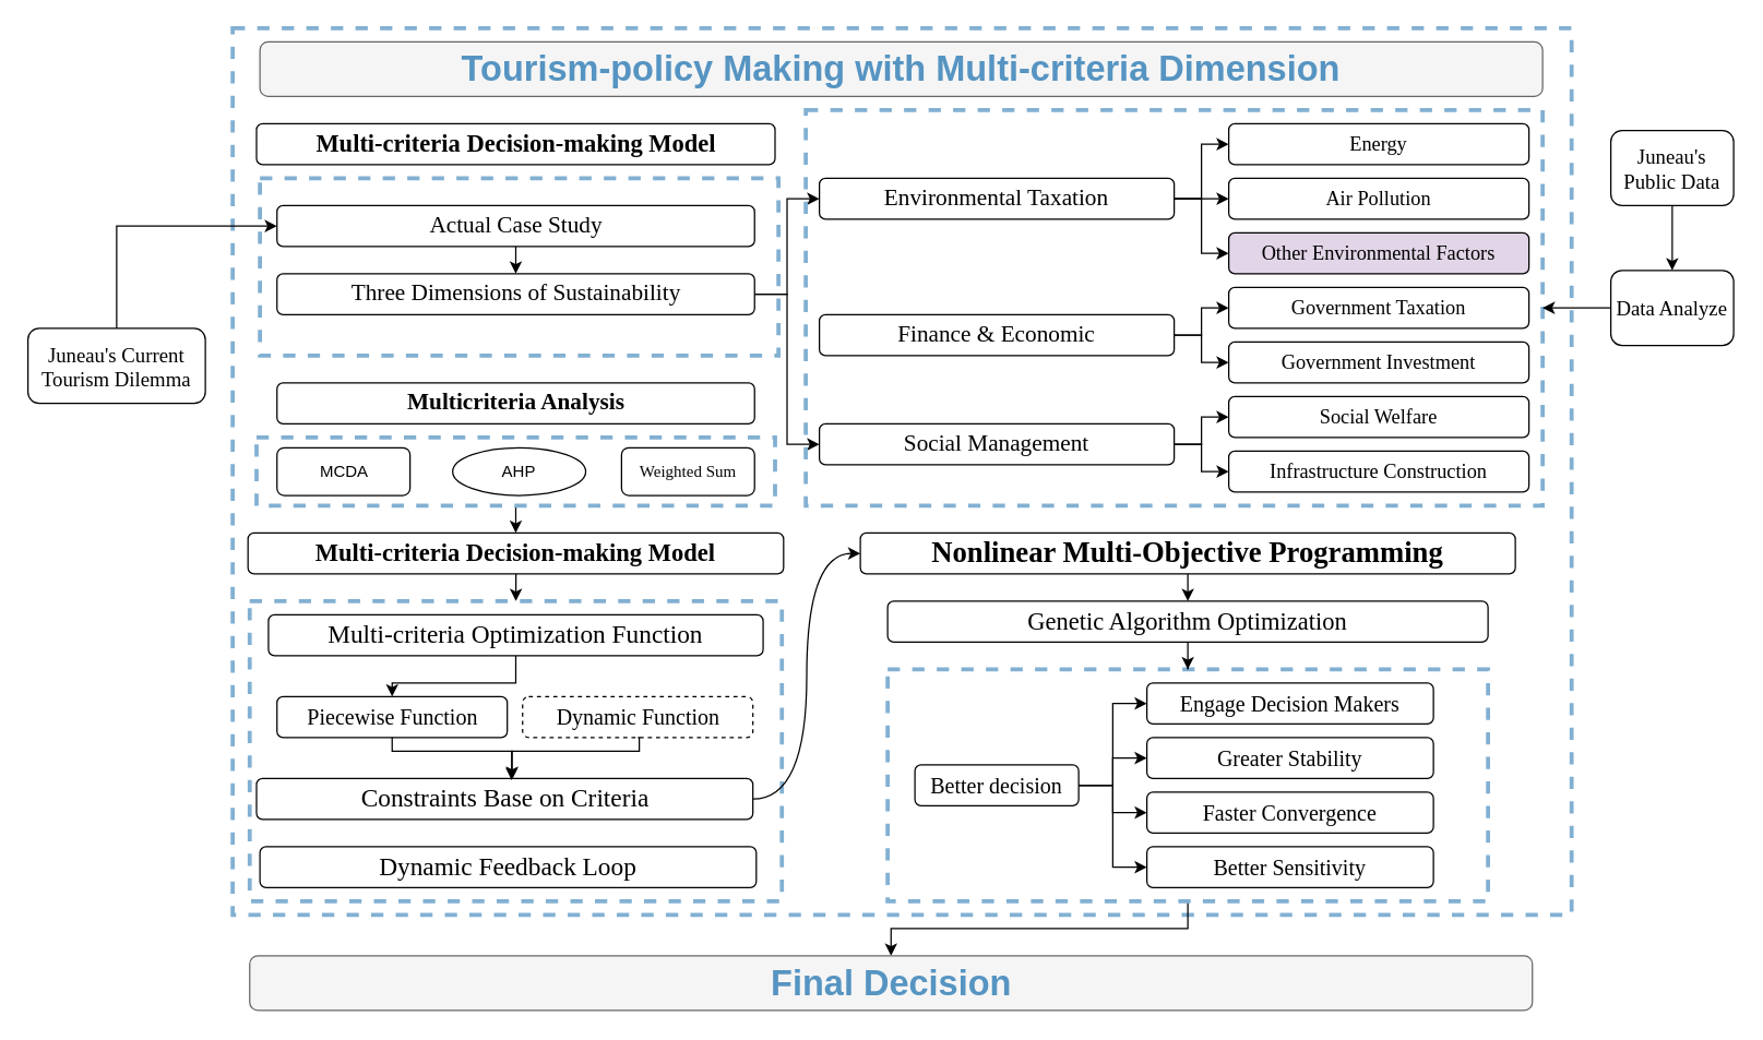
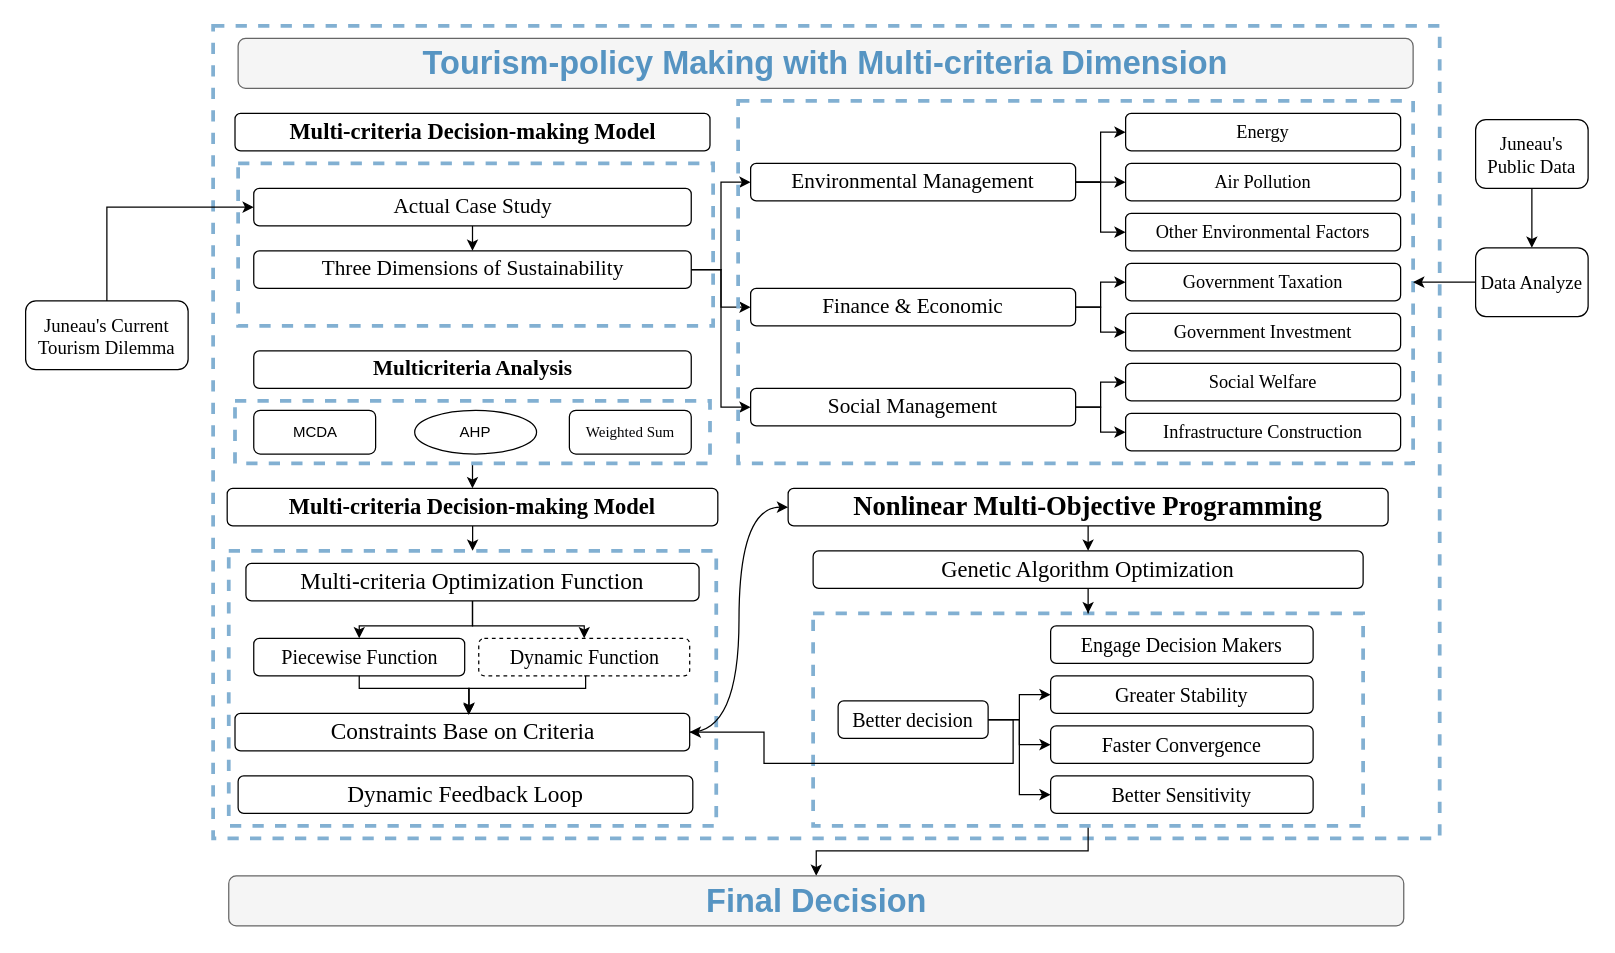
- <mxCell id="19" value="&lt;p style=&quot;margin-top: 0pt; margin-bottom: 0pt; margin-left: 0in; direction: ltr; unicode-bidi: embed; word-break: normal;&quot;&gt;&lt;span style=&quot;font-family: 微软雅黑;&quot;&gt;&lt;font style=&quot;font-size: 17px;&quot;&gt;Environmental Taxation&lt;/font&gt;&lt;/span&gt;&lt;/p&gt;" style="rounded=1;whiteSpace=wrap;html=1;" vertex="1" parent="1"><mxGeometry x="600" y="130" width="260" height="30" as="geometry" /></mxCell>
+ <mxCell id="19" value="&lt;p style=&quot;margin-top: 0pt; margin-bottom: 0pt; margin-left: 0in; direction: ltr; unicode-bidi: embed; word-break: normal;&quot;&gt;&lt;span style=&quot;font-family: 微软雅黑;&quot;&gt;&lt;font style=&quot;font-size: 17px;&quot;&gt;Environmental Management&lt;/font&gt;&lt;/span&gt;&lt;/p&gt;" style="rounded=1;whiteSpace=wrap;html=1;" vertex="1" parent="1"><mxGeometry x="600" y="130" width="260" height="30" as="geometry" /></mxCell>
- <mxCell id="27" value="&lt;p style=&quot;margin-top: 0pt; margin-bottom: 0pt; margin-left: 0in; direction: ltr; unicode-bidi: embed; word-break: normal;&quot;&gt;&lt;span style=&quot;font-size: 11pt; font-family: 微软雅黑;&quot;&gt;Other Environmental Factors&lt;/span&gt;&lt;/p&gt;" style="rounded=1;whiteSpace=wrap;html=1;fillColor=#e1d5e7;" vertex="1" parent="1"><mxGeometry x="900" y="170" width="220" height="30" as="geometry" /></mxCell>
+ <mxCell id="27" value="&lt;p style=&quot;margin-top: 0pt; margin-bottom: 0pt; margin-left: 0in; direction: ltr; unicode-bidi: embed; word-break: normal;&quot;&gt;&lt;span style=&quot;font-size: 11pt; font-family: 微软雅黑;&quot;&gt;Other Environmental Factors&lt;/span&gt;&lt;/p&gt;" style="rounded=1;whiteSpace=wrap;html=1;" vertex="1" parent="1"><mxGeometry x="900" y="170" width="220" height="30" as="geometry" /></mxCell>
+ <mxCell id="12" style="edgeStyle=orthogonalEdgeStyle;rounded=0;orthogonalLoop=1;jettySize=auto;html=1;exitX=1;exitY=0.5;exitDx=0;exitDy=0;entryX=0;entryY=0.5;entryDx=0;entryDy=0;" edge="1" parent="1" source="14" target="22"><mxGeometry relative="1" as="geometry" /></mxCell>
+ <mxCell id="35" style="edgeStyle=orthogonalEdgeStyle;rounded=0;orthogonalLoop=1;jettySize=auto;html=1;exitX=0.5;exitY=1;exitDx=0;exitDy=0;entryX=0.5;entryY=0;entryDx=0;entryDy=0;" edge="1" parent="1" source="36" target="68"><mxGeometry relative="1" as="geometry" /></mxCell>
- <mxCell id="47" style="edgeStyle=orthogonalEdgeStyle;rounded=0;orthogonalLoop=1;jettySize=auto;html=1;exitX=1;exitY=0.5;exitDx=0;exitDy=0;entryX=0;entryY=0.5;entryDx=0;entryDy=0;" edge="1" parent="1" source="48" target="49"><mxGeometry relative="1" as="geometry" /></mxCell>
+ <mxCell id="47" style="edgeStyle=orthogonalEdgeStyle;rounded=0;orthogonalLoop=1;jettySize=auto;html=1;exitX=1;exitY=0.5;exitDx=0;exitDy=0;" edge="1" parent="1" source="48" target="38"><mxGeometry relative="1" as="geometry" /></mxCell>
